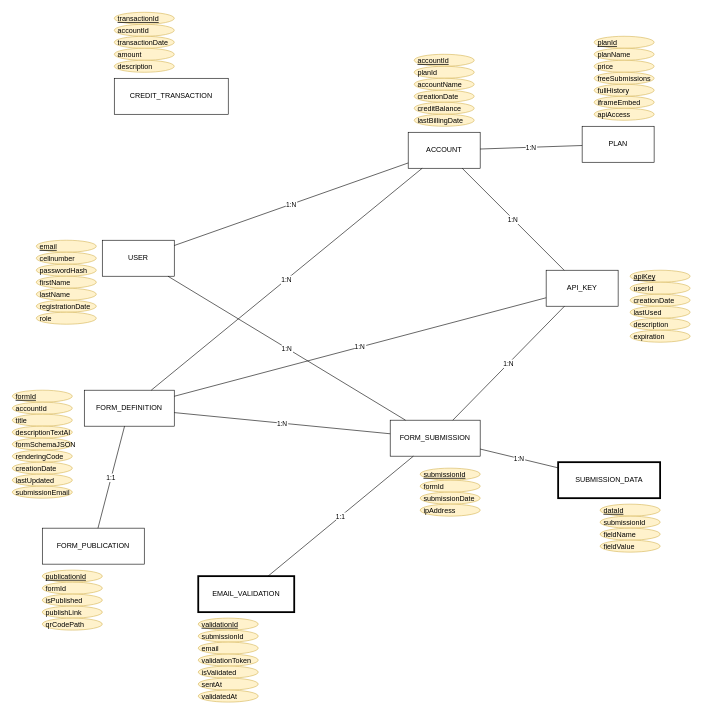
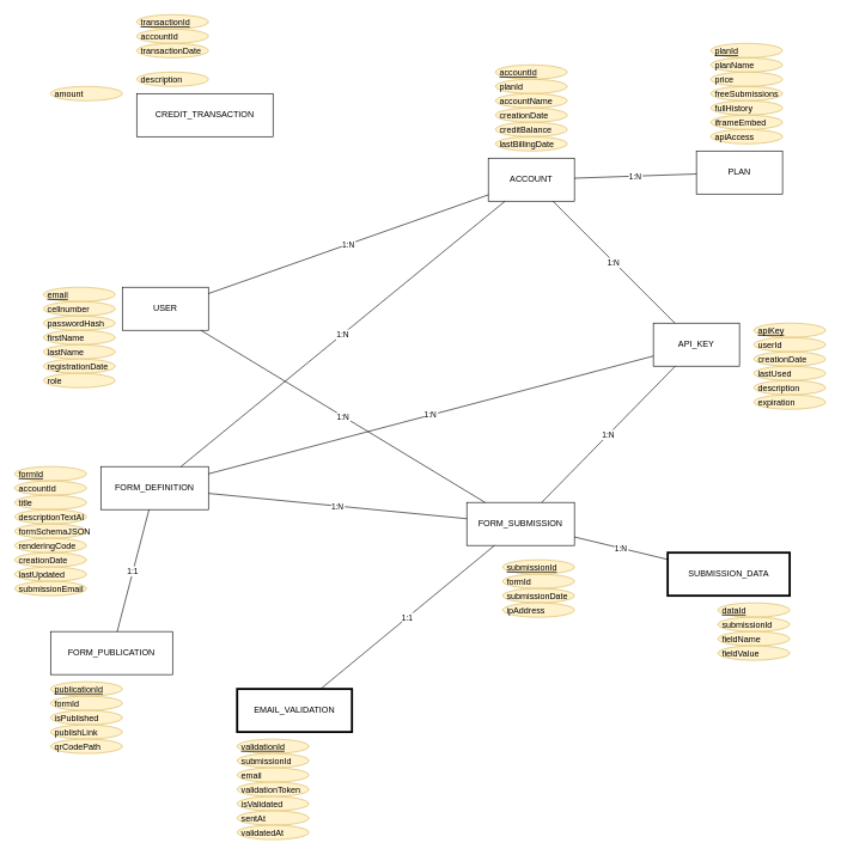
- <mxCell id="54" value="amount" style="ellipse;fillColor=#fff2cc;strokeColor=#d6b656;align=left;spacingLeft=4;" vertex="1" parent="1"><mxGeometry x="190" y="80" width="100" height="20" as="geometry" /></mxCell>
+ <mxCell id="54" value="amount" style="ellipse;fillColor=#fff2cc;strokeColor=#d6b656;align=left;spacingLeft=4;" vertex="1" parent="1"><mxGeometry x="70" y="120" width="100" height="20" as="geometry" /></mxCell>
